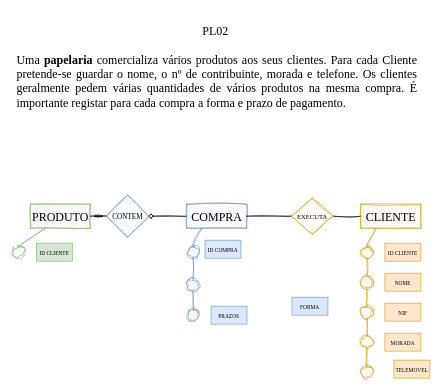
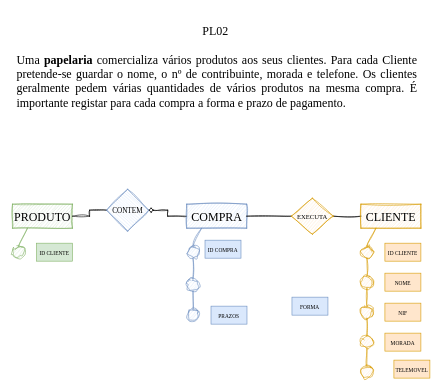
- <mxCell id="5" value="PRODUTO" style="rounded=0;whiteSpace=wrap;html=1;sketch=1;hachureGap=4;jiggle=2;curveFitting=1;fontFamily=Architects Daughter;fontSource=https%3A%2F%2Ffonts.googleapis.com%2Fcss%3Ffamily%3DArchitects%2BDaughter;fontSize=20;fillColor=#d5e8d4;strokeColor=#82b366;" vertex="1" parent="1"><mxGeometry x="50" y="340" width="100" height="40" as="geometry" /></mxCell>
+ <mxCell id="5" value="PRODUTO" style="rounded=0;whiteSpace=wrap;html=1;sketch=1;hachureGap=4;jiggle=2;curveFitting=1;fontFamily=Architects Daughter;fontSource=https%3A%2F%2Ffonts.googleapis.com%2Fcss%3Ffamily%3DArchitects%2BDaughter;fontSize=20;fillColor=#d5e8d4;strokeColor=#82b366;" vertex="1" parent="1"><mxGeometry x="20" y="340" width="100" height="40" as="geometry" /></mxCell>
- <mxCell id="38" value="&lt;p style=&quot;line-height: 130%;&quot;&gt;&lt;font style=&quot;font-size: 12px;&quot;&gt;CONTEM&lt;/font&gt;&lt;/p&gt;" style="rhombus;whiteSpace=wrap;html=1;fontSize=20;fontFamily=Architects Daughter;fillColor=#dae8fc;strokeColor=#6c8ebf;rounded=0;sketch=1;hachureGap=4;jiggle=2;curveFitting=1;fontSource=https%3A%2F%2Ffonts.googleapis.com%2Fcss%3Ffamily%3DArchitects%2BDaughter;direction=south;" vertex="1" parent="1"><mxGeometry x="177" y="325" width="70" height="70" as="geometry" /></mxCell>
+ <mxCell id="38" value="&lt;p style=&quot;line-height: 130%;&quot;&gt;&lt;font style=&quot;font-size: 12px;&quot;&gt;CONTEM&lt;/font&gt;&lt;/p&gt;" style="rhombus;whiteSpace=wrap;html=1;fontSize=20;fontFamily=Architects Daughter;fillColor=#dae8fc;strokeColor=#6c8ebf;rounded=0;sketch=1;hachureGap=4;jiggle=2;curveFitting=1;fontSource=https%3A%2F%2Ffonts.googleapis.com%2Fcss%3Ffamily%3DArchitects%2BDaughter;direction=south;" vertex="1" parent="1"><mxGeometry x="177" y="315" width="70" height="70" as="geometry" /></mxCell>
